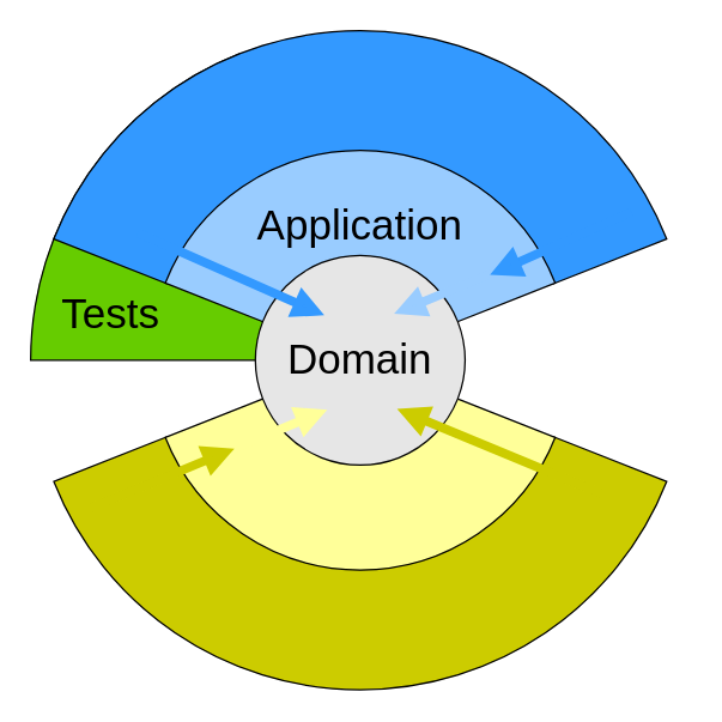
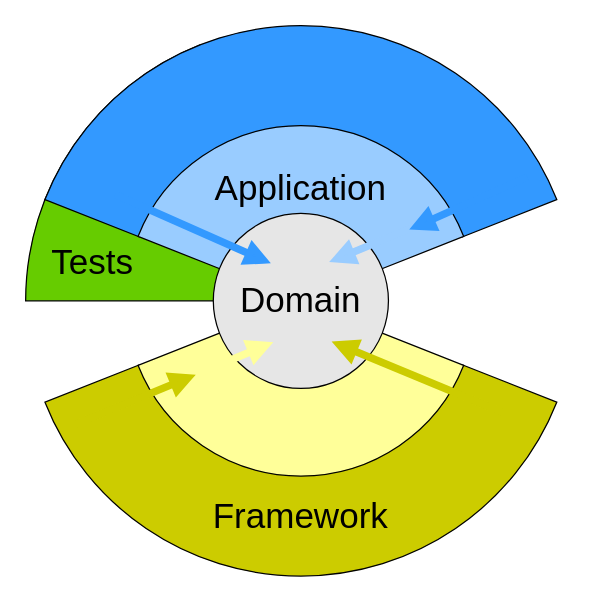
+ <mxCell id="11" value="Framework" style="text;html=1;strokeColor=none;fillColor=none;align=center;verticalAlign=middle;whiteSpace=wrap;rounded=0;horizontal=1;fontSize=28;" parent="1" vertex="1"><mxGeometry x="155" y="402" width="170" height="20" as="geometry" /></mxCell>
